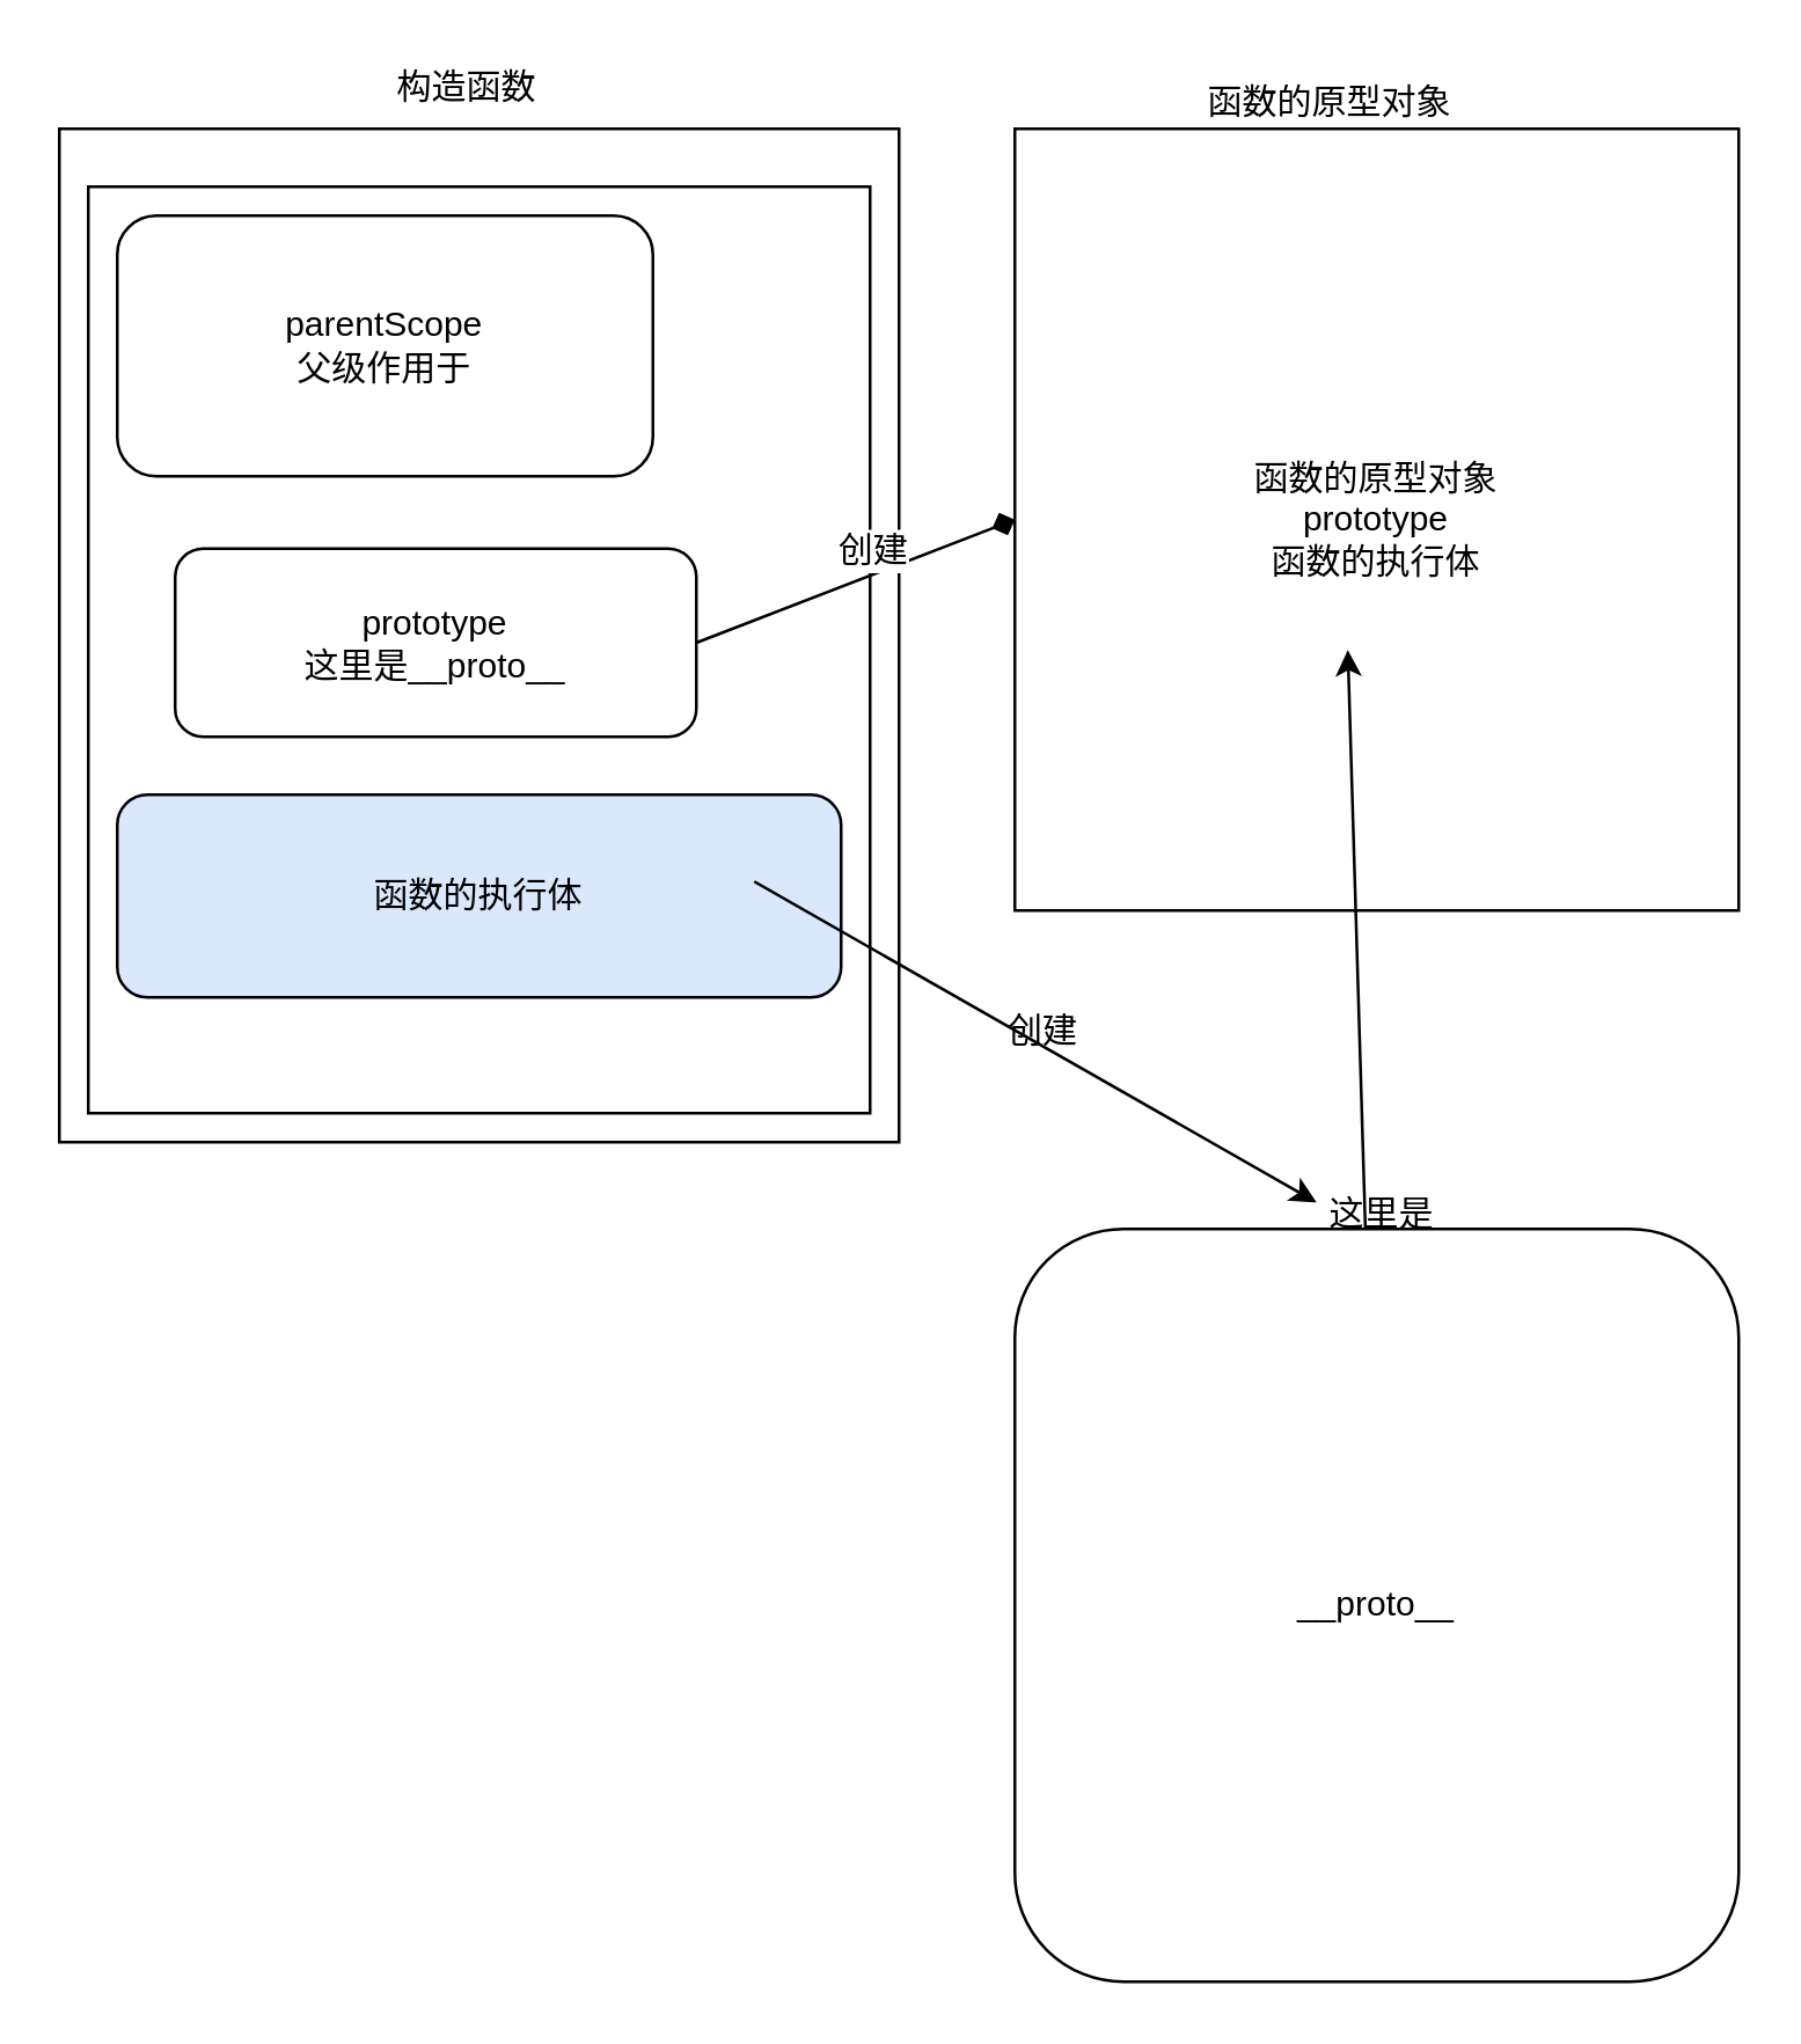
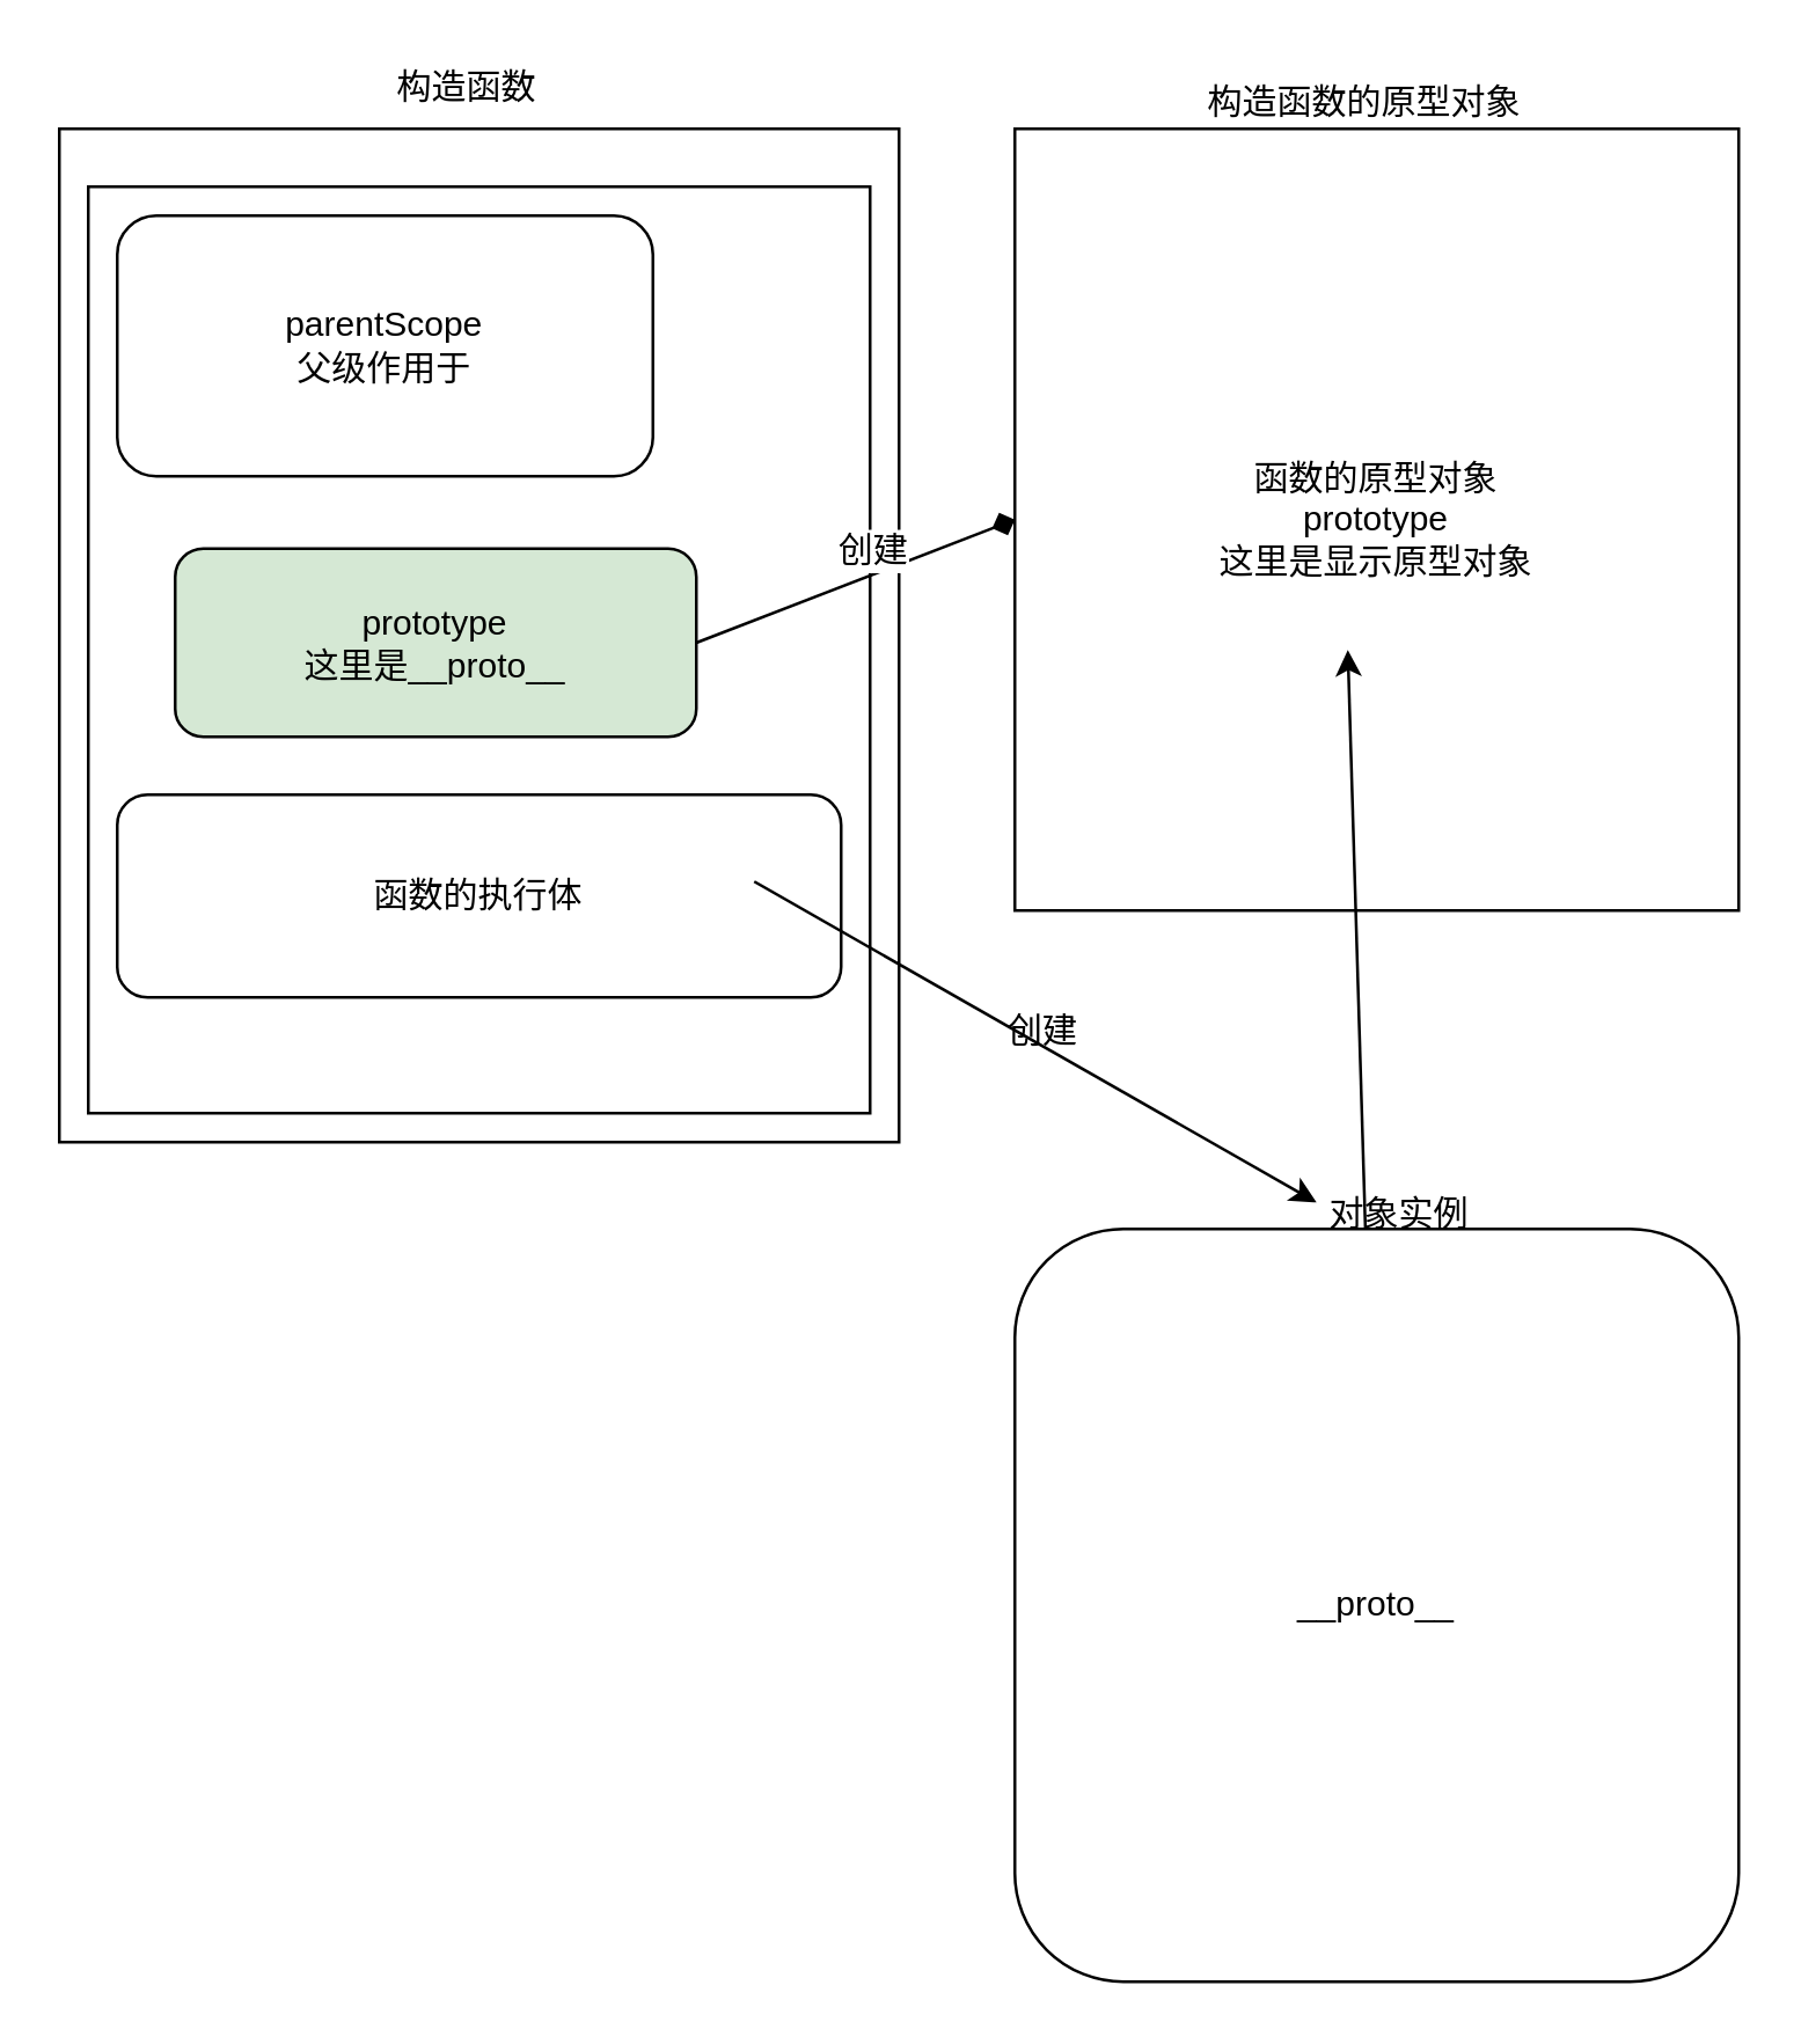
- <mxCell id="13" value="函数的原型对象" style="text;html=1;resizable=0;points=[];autosize=1;align=left;verticalAlign=top;spacingTop=-4;" parent="1" vertex="1"><mxGeometry x="415" y="25" width="120" height="10" as="geometry" /></mxCell>
+ <mxCell id="13" value="构造函数的原型对象" style="text;html=1;resizable=0;points=[];autosize=1;align=left;verticalAlign=top;spacingTop=-4;" parent="1" vertex="1"><mxGeometry x="415" y="25" width="120" height="10" as="geometry" /></mxCell>
- <mxCell id="3" value="&lt;span style=&quot;text-align: left&quot;&gt;函数的原型对象&lt;br&gt;prototype&lt;br&gt;函数的执行体&lt;br&gt;&lt;/span&gt;" style="rounded=0;whiteSpace=wrap;html=1;" parent="1" vertex="1"><mxGeometry x="350" y="44" width="250" height="270" as="geometry" /></mxCell>
+ <mxCell id="3" value="&lt;span style=&quot;text-align: left&quot;&gt;函数的原型对象&lt;br&gt;prototype&lt;br&gt;这里是显示原型对象&lt;br&gt;&lt;/span&gt;" style="rounded=0;whiteSpace=wrap;html=1;" parent="1" vertex="1"><mxGeometry x="350" y="44" width="250" height="270" as="geometry" /></mxCell>
- <mxCell id="7" value="prototype&lt;br&gt;这里是__proto__" style="rounded=1;whiteSpace=wrap;html=1;" parent="1" vertex="1"><mxGeometry x="60" y="189" width="180" height="65" as="geometry" /></mxCell>
+ <mxCell id="7" value="prototype&lt;br&gt;这里是__proto__" style="rounded=1;whiteSpace=wrap;html=1;fillColor=#d5e8d4;" parent="1" vertex="1"><mxGeometry x="60" y="189" width="180" height="65" as="geometry" /></mxCell>
- <mxCell id="6" value="函数的执行体" style="rounded=1;whiteSpace=wrap;html=1;fillColor=#dae8fc;" parent="1" vertex="1"><mxGeometry x="40" y="274" width="250" height="70" as="geometry" /></mxCell>
+ <mxCell id="6" value="函数的执行体" style="rounded=1;whiteSpace=wrap;html=1;" parent="1" vertex="1"><mxGeometry x="40" y="274" width="250" height="70" as="geometry" /></mxCell>
- <mxCell id="14" value="这里是" style="text;html=1;resizable=0;points=[];autosize=1;align=left;verticalAlign=top;spacingTop=-4;" parent="1" vertex="1"><mxGeometry x="457" y="409" width="60" height="10" as="geometry" /></mxCell>
+ <mxCell id="14" value="对象实例" style="text;html=1;resizable=0;points=[];autosize=1;align=left;verticalAlign=top;spacingTop=-4;" parent="1" vertex="1"><mxGeometry x="457" y="409" width="60" height="10" as="geometry" /></mxCell>
